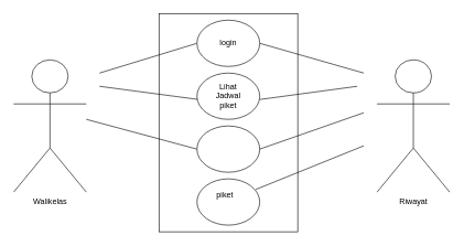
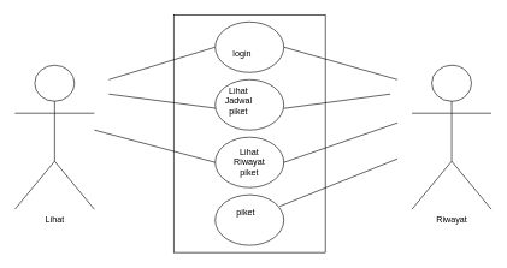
- <mxCell id="18" value="login" style="text;html=1;align=center;verticalAlign=middle;whiteSpace=wrap;rounded=0;" vertex="1" parent="1"><mxGeometry x="315" y="50" width="60" height="30" as="geometry" /></mxCell>
+ <mxCell id="18" value="login" style="text;html=1;align=center;verticalAlign=middle;whiteSpace=wrap;rounded=0;" vertex="1" parent="1"><mxGeometry x="305" y="60" width="60" height="30" as="geometry" /></mxCell>
- <mxCell id="16" value="Lihat Jadwal piket" style="text;html=1;align=center;verticalAlign=middle;whiteSpace=wrap;rounded=0;" vertex="1" parent="1"><mxGeometry x="315" y="130" width="60" height="30" as="geometry" /></mxCell>
+ <mxCell id="16" value="Lihat Jadwal piket" style="text;html=1;align=center;verticalAlign=middle;whiteSpace=wrap;rounded=0;" vertex="1" parent="1"><mxGeometry x="300" y="125" width="60" height="30" as="geometry" /></mxCell>
+ <mxCell id="4" value="Lihat Riwayat piket" style="text;html=1;align=center;verticalAlign=middle;whiteSpace=wrap;rounded=0;" vertex="1" parent="1"><mxGeometry x="315" y="210" width="60" height="30" as="geometry" /></mxCell>
- <mxCell id="5" value="Walikelas" style="shape=umlActor;verticalLabelPosition=bottom;verticalAlign=top;html=1;outlineConnect=0;" vertex="1" parent="1"><mxGeometry x="20" y="90" width="110" height="200" as="geometry" /></mxCell>
+ <mxCell id="5" value="Lihat" style="shape=umlActor;verticalLabelPosition=bottom;verticalAlign=top;html=1;outlineConnect=0;" vertex="1" parent="1"><mxGeometry x="20" y="90" width="110" height="200" as="geometry" /></mxCell>
